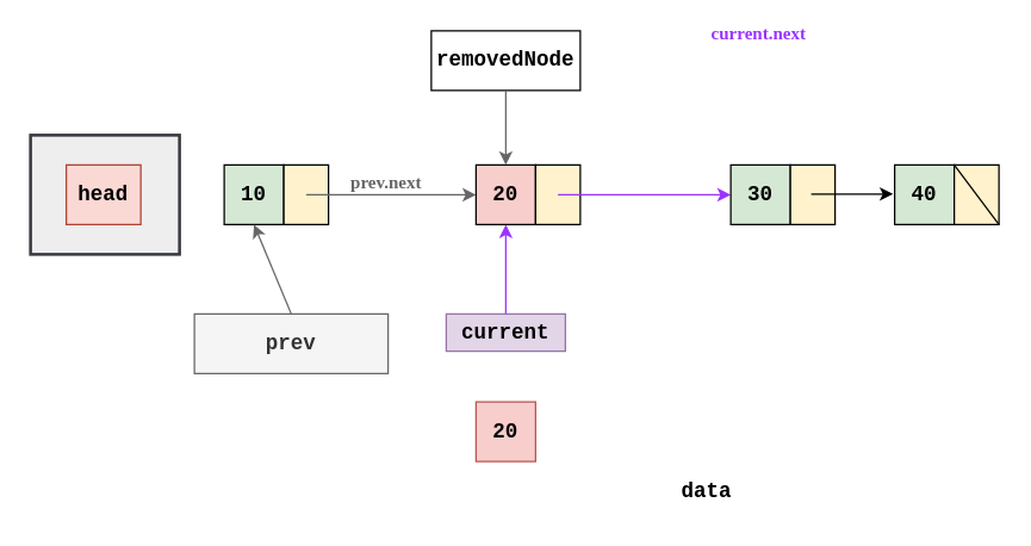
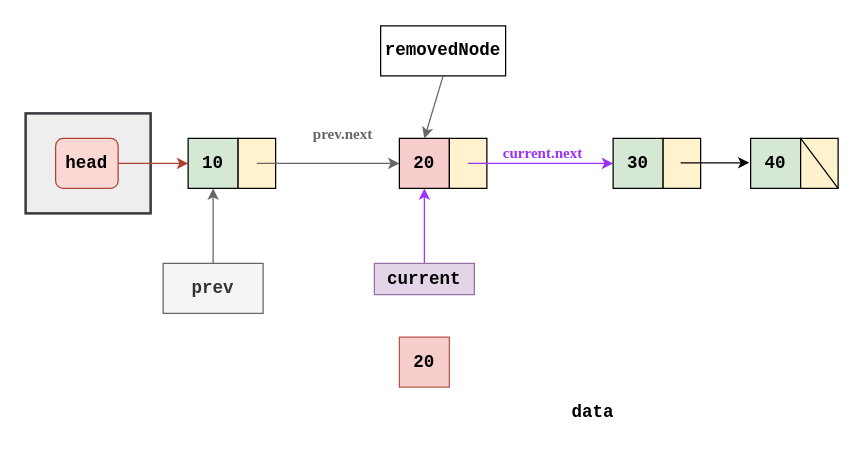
- <mxCell id="26" value="&lt;b&gt;&lt;font style=&quot;color: rgb(153, 51, 255);&quot; face=&quot;Comic Sans MS&quot;&gt;current.next&lt;/font&gt;&lt;/b&gt;" style="text;html=1;align=center;verticalAlign=middle;whiteSpace=wrap;rounded=0;" vertex="1" parent="1"><mxGeometry x="464" y="7" width="90" height="30" as="geometry" /></mxCell>
+ <mxCell id="26" value="&lt;b&gt;&lt;font style=&quot;color: rgb(153, 51, 255);&quot; face=&quot;Comic Sans MS&quot;&gt;current.next&lt;/font&gt;&lt;/b&gt;" style="text;html=1;align=center;verticalAlign=middle;whiteSpace=wrap;rounded=0;" vertex="1" parent="1"><mxGeometry x="389" y="107" width="90" height="30" as="geometry" /></mxCell>
- <mxCell id="22" value="&lt;font style=&quot;font-size: 14px;&quot; face=&quot;Courier New&quot;&gt;&lt;b&gt;removedNode&lt;/b&gt;&lt;/font&gt;" style="rounded=0;whiteSpace=wrap;html=1;" parent="1" vertex="1"><mxGeometry x="289" y="20" width="100" height="40" as="geometry" /></mxCell>
+ <mxCell id="22" value="&lt;font style=&quot;font-size: 14px;&quot; face=&quot;Courier New&quot;&gt;&lt;b&gt;removedNode&lt;/b&gt;&lt;/font&gt;" style="rounded=0;whiteSpace=wrap;html=1;" parent="1" vertex="1"><mxGeometry x="304" y="20" width="100" height="40" as="geometry" /></mxCell>
- <mxCell id="25" value="&lt;b&gt;&lt;font style=&quot;color: rgb(102, 102, 102);&quot; face=&quot;Comic Sans MS&quot;&gt;prev.next&lt;/font&gt;&lt;/b&gt;" style="text;html=1;align=center;verticalAlign=middle;whiteSpace=wrap;rounded=0;" vertex="1" parent="1"><mxGeometry x="229" y="107" width="60" height="30" as="geometry" /></mxCell>
+ <mxCell id="25" value="&lt;b&gt;&lt;font style=&quot;color: rgb(102, 102, 102);&quot; face=&quot;Comic Sans MS&quot;&gt;prev.next&lt;/font&gt;&lt;/b&gt;" style="text;html=1;align=center;verticalAlign=middle;whiteSpace=wrap;rounded=0;" vertex="1" parent="1"><mxGeometry x="244" y="92" width="60" height="30" as="geometry" /></mxCell>
- <mxCell id="3" value="&lt;font style=&quot;font-size: 14px;&quot; face=&quot;Courier New&quot;&gt;&lt;b&gt;head&lt;/b&gt;&lt;/font&gt;" style="rounded=0;whiteSpace=wrap;html=1;fillColor=#fad9d5;strokeColor=#ae4132;" parent="1" vertex="1"><mxGeometry x="44" y="110" width="50" height="40" as="geometry" /></mxCell>
+ <mxCell id="3" value="&lt;font style=&quot;font-size: 14px;&quot; face=&quot;Courier New&quot;&gt;&lt;b&gt;head&lt;/b&gt;&lt;/font&gt;" style="whiteSpace=wrap;html=1;fillColor=#fad9d5;strokeColor=#ae4132;rounded=1;" parent="1" vertex="1"><mxGeometry x="44" y="110" width="50" height="40" as="geometry" /></mxCell>
+ <mxCell id="4" value="" style="endArrow=classic;html=1;rounded=0;exitX=1;exitY=0.5;exitDx=0;exitDy=0;strokeColor=#AE4132;entryX=0;entryY=0.5;entryDx=0;entryDy=0;" parent="1" source="3" target="5" edge="1"><mxGeometry width="50" height="50" relative="1" as="geometry"><mxPoint x="240" y="250" as="sourcePoint" /><mxPoint x="190" y="130" as="targetPoint" /></mxGeometry></mxCell>
- <mxCell id="18" value="&lt;font style=&quot;font-size: 14px;&quot; face=&quot;Courier New&quot;&gt;&lt;b&gt;prev&lt;/b&gt;&lt;/font&gt;" style="rounded=0;whiteSpace=wrap;html=1;fillColor=#f5f5f5;strokeColor=#666666;fontColor=#333333;" parent="1" vertex="1"><mxGeometry x="130" y="210" width="130" height="40" as="geometry" /></mxCell>
+ <mxCell id="18" value="&lt;font style=&quot;font-size: 14px;&quot; face=&quot;Courier New&quot;&gt;&lt;b&gt;prev&lt;/b&gt;&lt;/font&gt;" style="rounded=0;whiteSpace=wrap;html=1;fillColor=#f5f5f5;strokeColor=#666666;fontColor=#333333;" parent="1" vertex="1"><mxGeometry x="130" y="210" width="80" height="40" as="geometry" /></mxCell>
